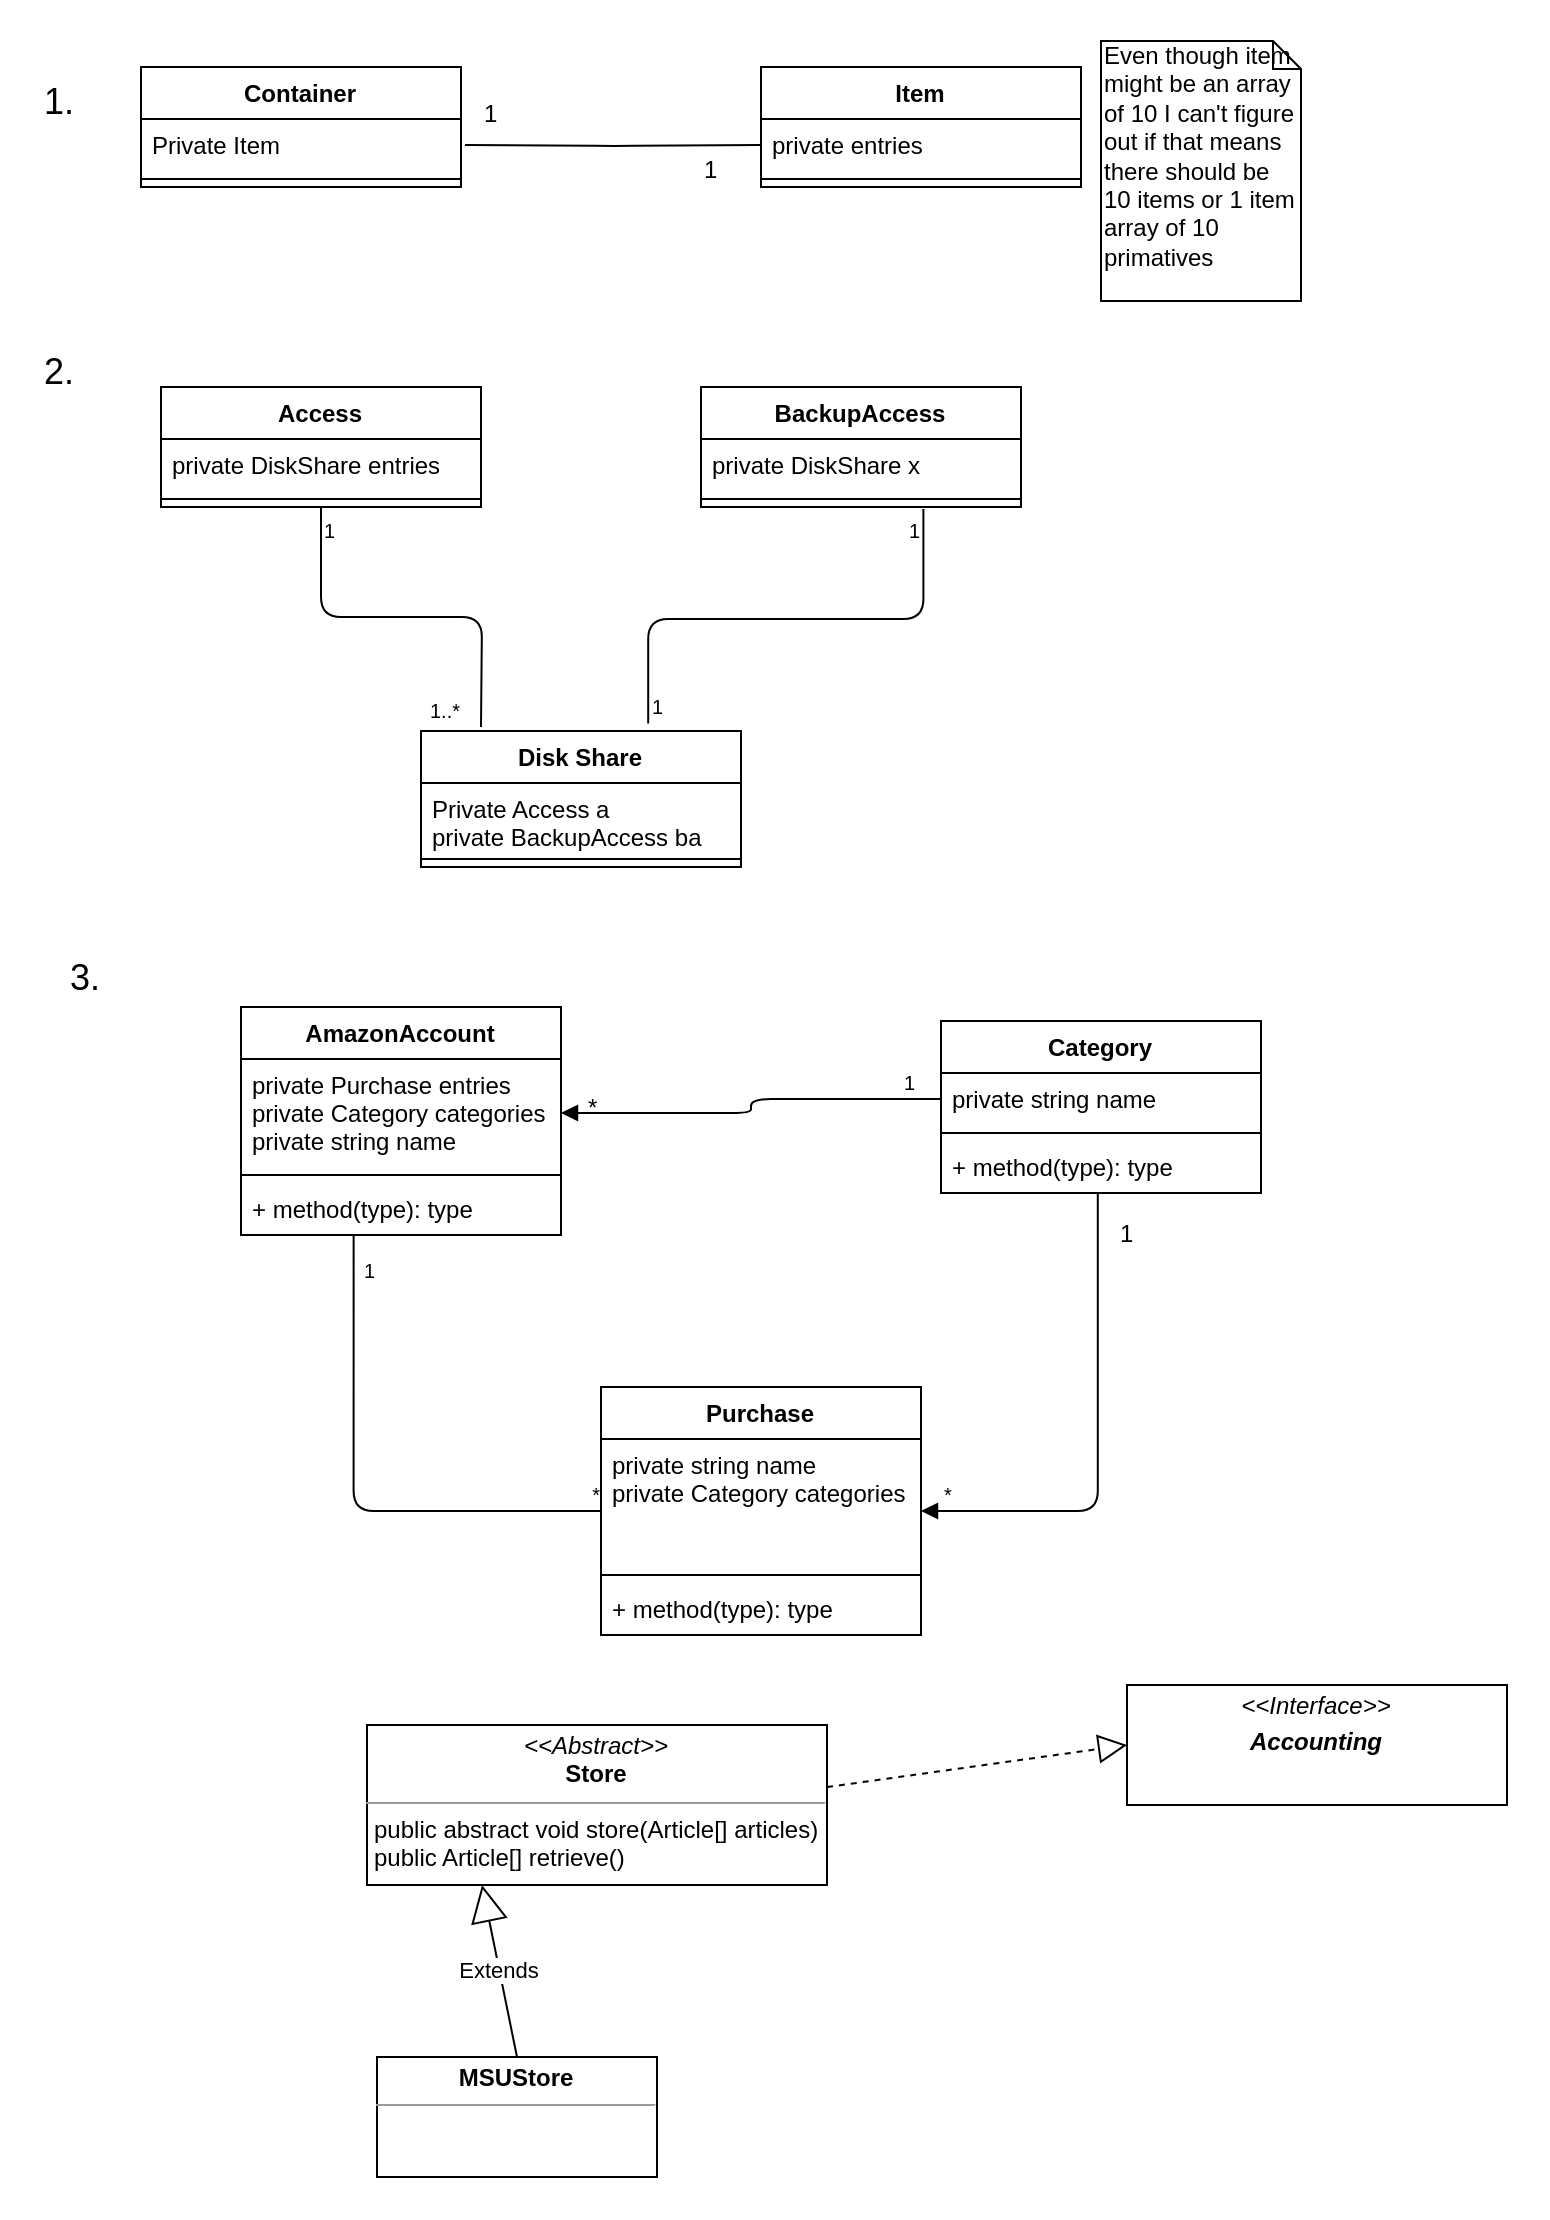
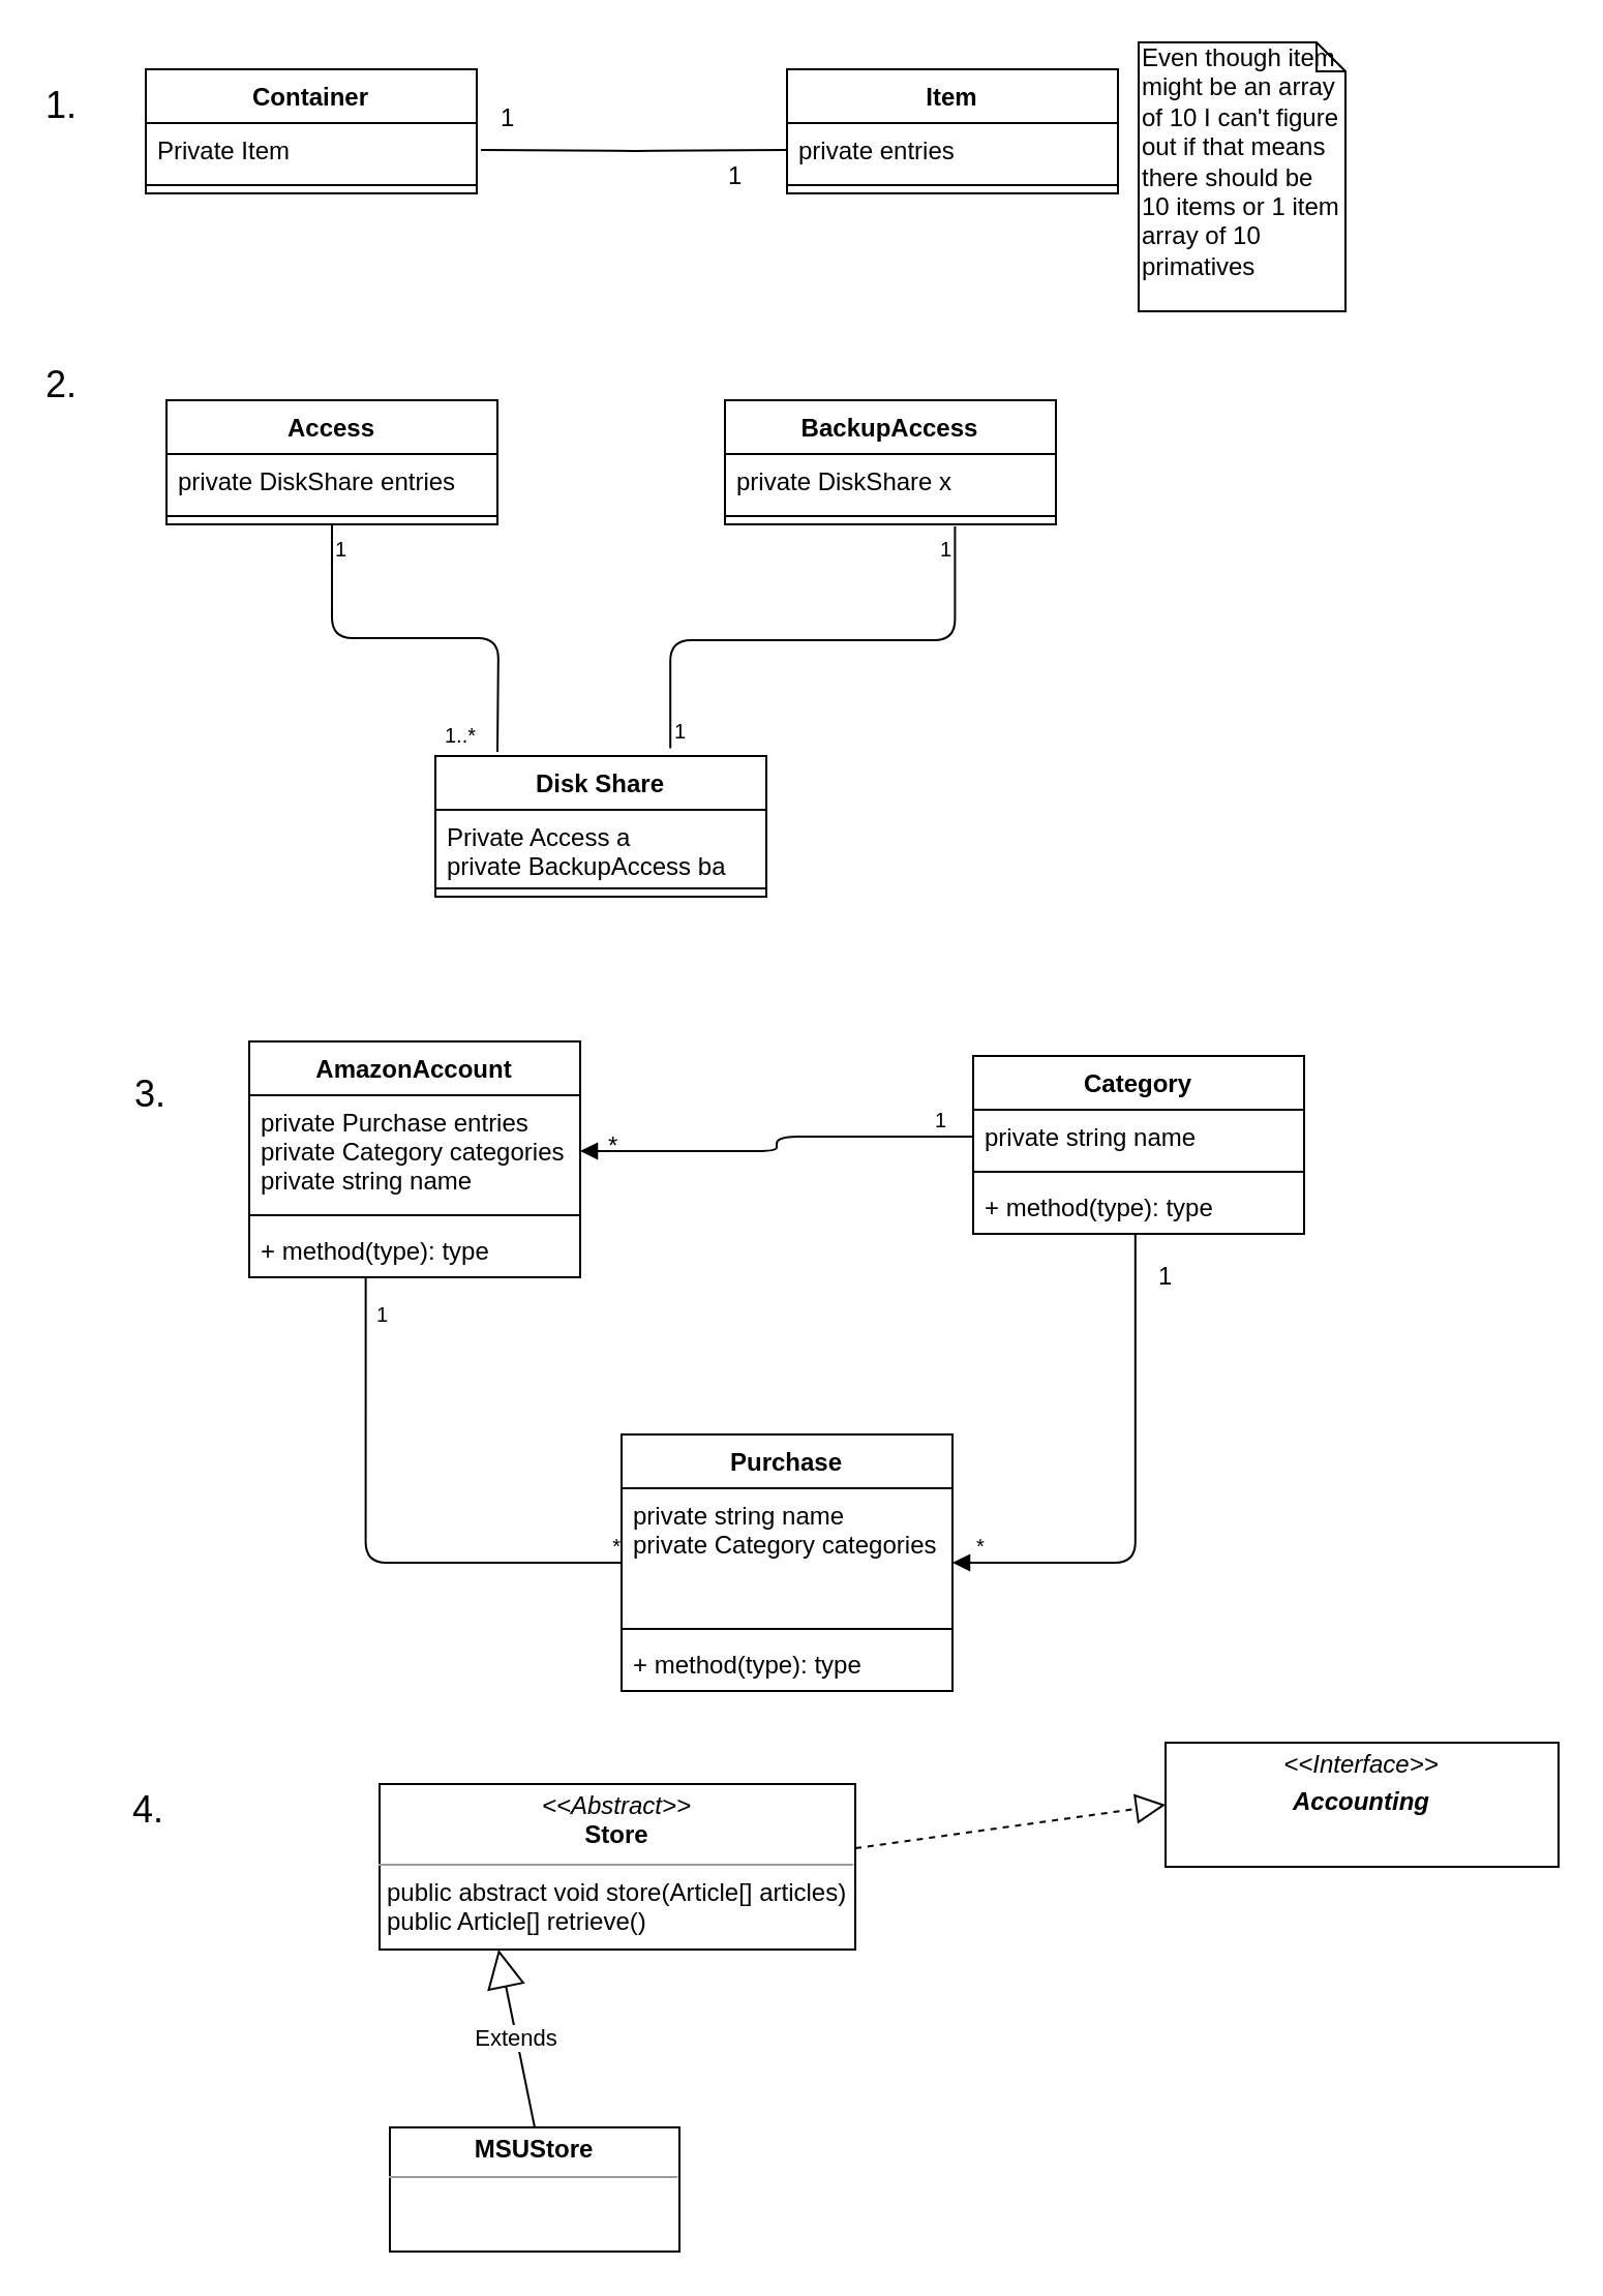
- <mxCell id="30" value="&lt;font style=&quot;font-size: 18px&quot;&gt;3.&lt;/font&gt;" style="text;html=1;resizable=0;points=[];autosize=1;align=left;verticalAlign=top;spacingTop=-4;" parent="1" vertex="1"><mxGeometry x="33" y="476" width="30" height="20" as="geometry" /></mxCell>
+ <mxCell id="30" value="&lt;font style=&quot;font-size: 18px&quot;&gt;3.&lt;/font&gt;" style="text;html=1;resizable=0;points=[];autosize=1;align=left;verticalAlign=top;spacingTop=-4;" parent="1" vertex="1"><mxGeometry x="63" y="516" width="30" height="20" as="geometry" /></mxCell>
+ <mxCell id="53" value="&lt;span style=&quot;font-size: 18px&quot;&gt;4.&lt;/span&gt;" style="text;html=1;resizable=0;points=[];autosize=1;align=left;verticalAlign=top;spacingTop=-4;" parent="1" vertex="1"><mxGeometry x="62" y="862" width="30" height="20" as="geometry" /></mxCell>
